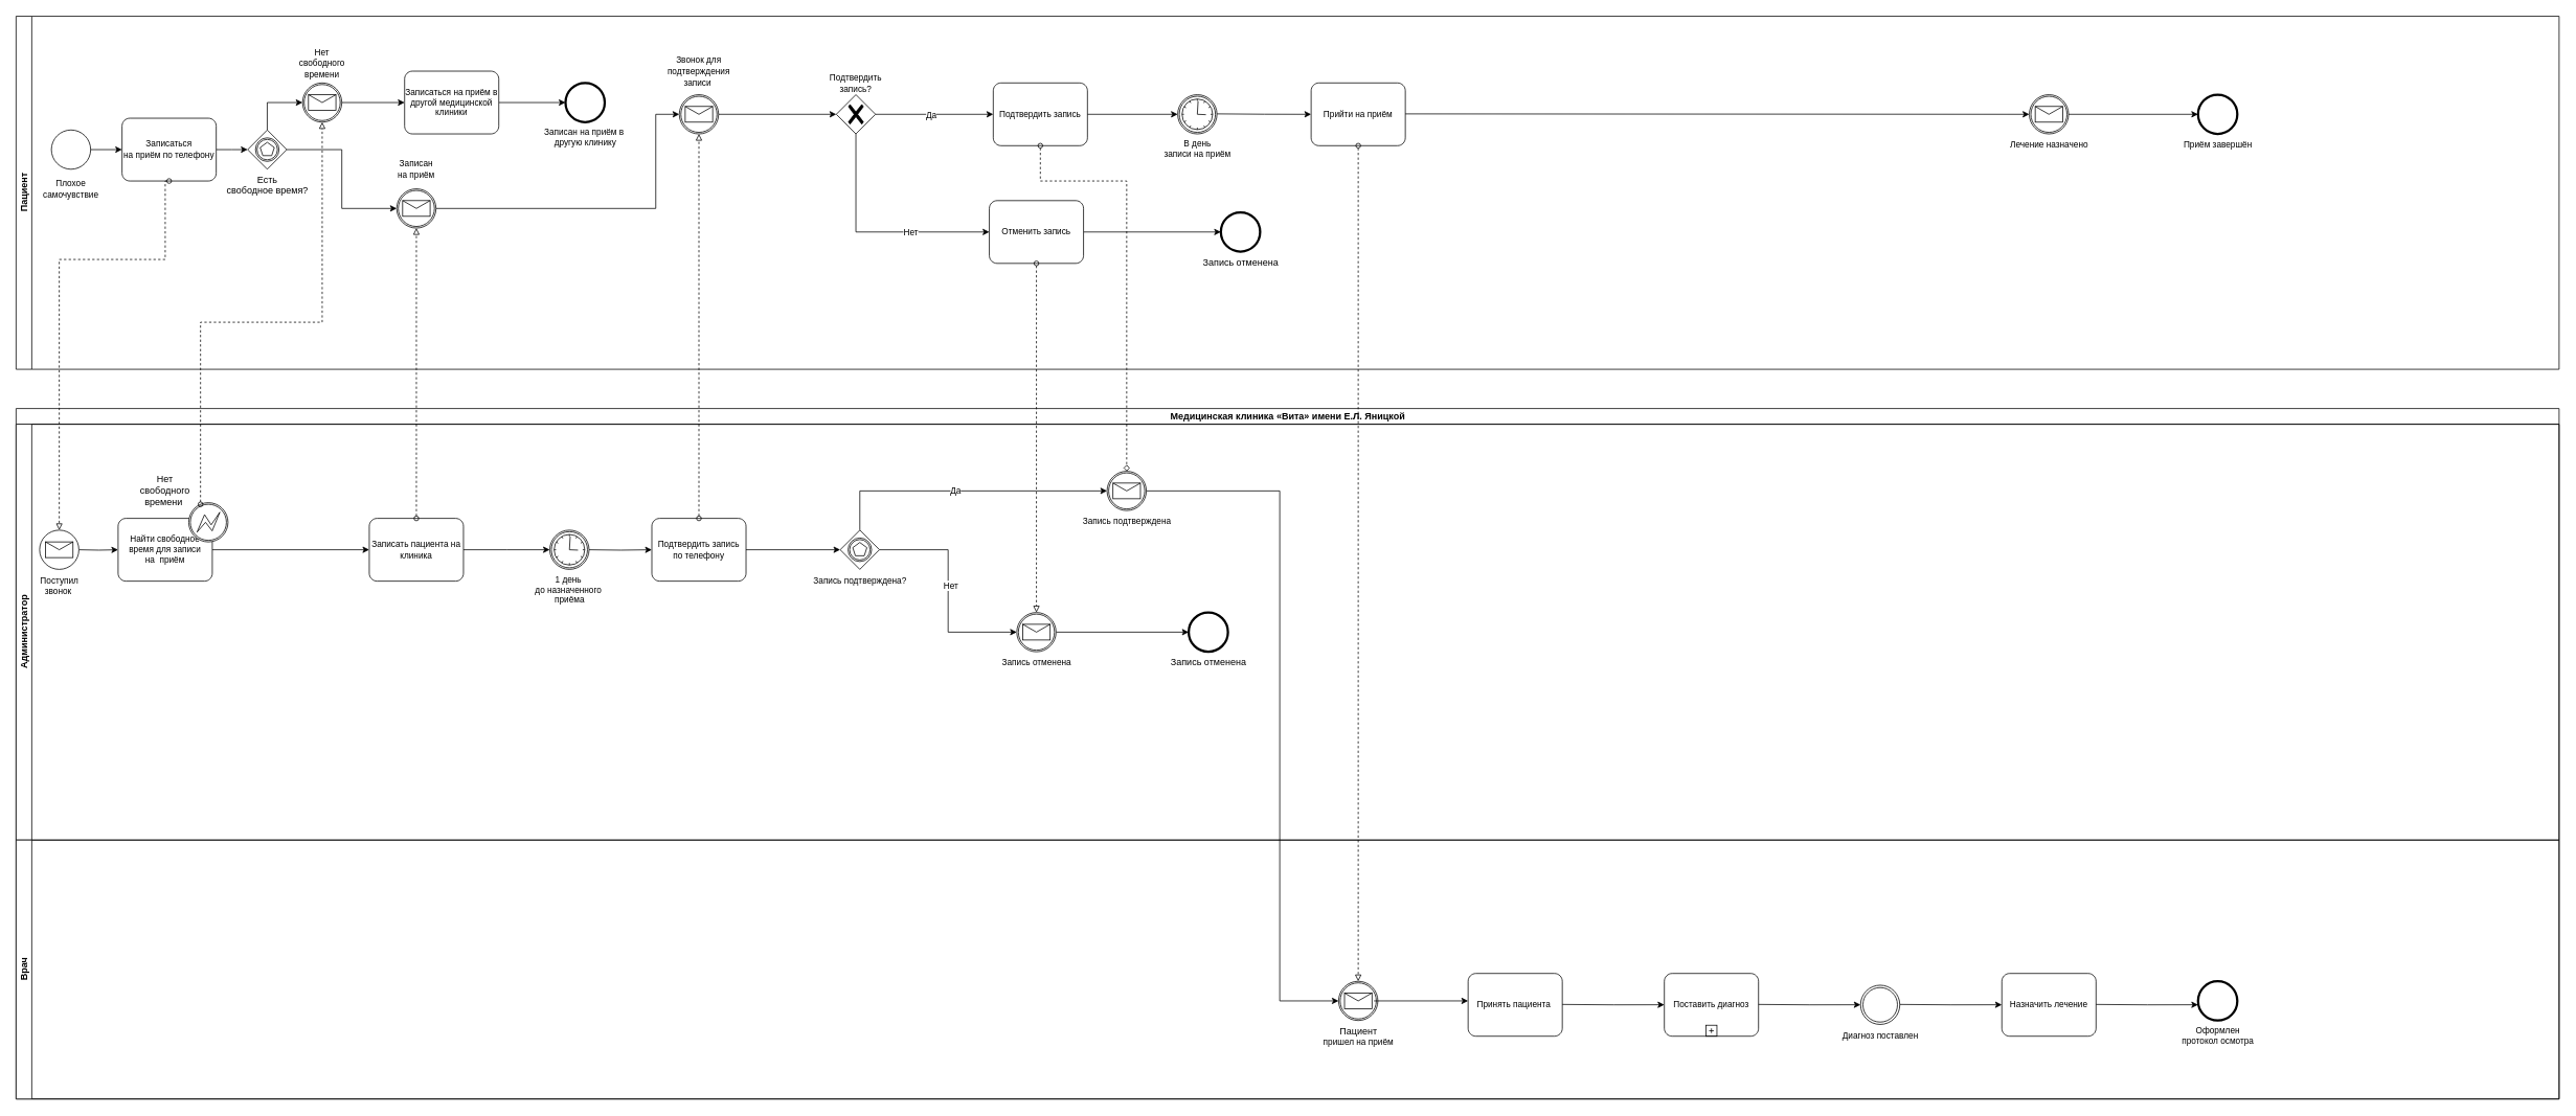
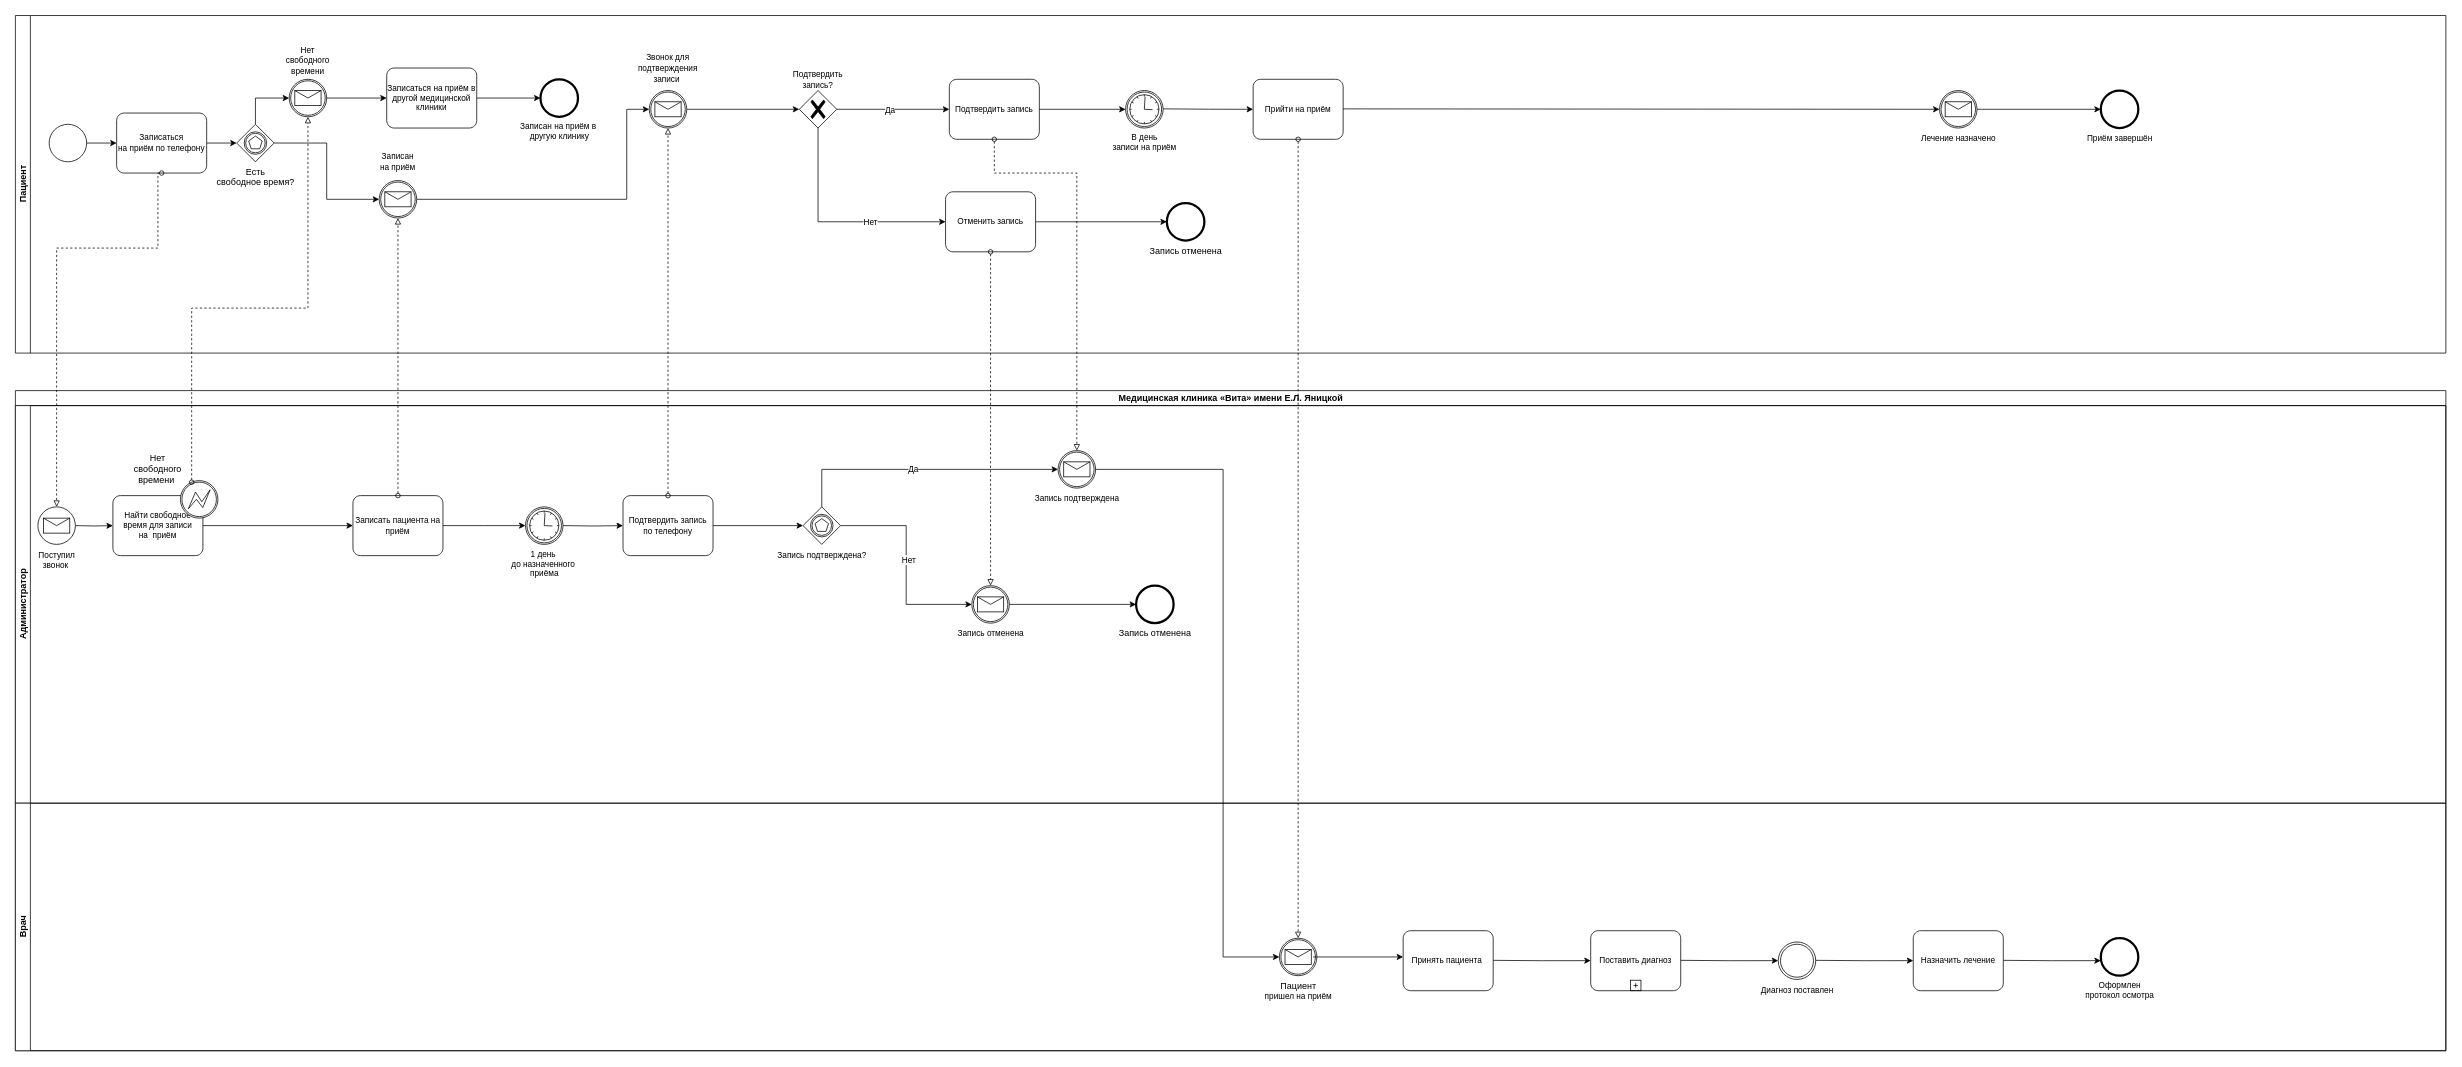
- <mxCell id="43" value="&lt;font style=&quot;font-size: 11px;&quot;&gt;Плохое самочувствие&lt;/font&gt;" style="text;html=1;strokeColor=none;fillColor=none;align=center;verticalAlign=middle;whiteSpace=wrap;rounded=0;" vertex="1" parent="38"><mxGeometry x="40" y="205" width="60" height="30" as="geometry" /></mxCell>
- <mxCell id="81" style="edgeStyle=orthogonalEdgeStyle;rounded=0;orthogonalLoop=1;jettySize=auto;html=1;dashed=1;startArrow=oval;startFill=0;endArrow=diamond;endFill=0;exitX=0.5;exitY=1;exitDx=0;exitDy=0;exitPerimeter=0;" edge="1" parent="1" source="58" target="18"><mxGeometry relative="1" as="geometry"><Array as="points"><mxPoint x="1325" y="230" /><mxPoint x="1435" y="230" /></Array></mxGeometry></mxCell>
+ <mxCell id="81" style="edgeStyle=orthogonalEdgeStyle;rounded=0;orthogonalLoop=1;jettySize=auto;html=1;dashed=1;startArrow=oval;startFill=0;endArrow=block;endFill=0;exitX=0.5;exitY=1;exitDx=0;exitDy=0;exitPerimeter=0;" edge="1" parent="1" source="58" target="18"><mxGeometry relative="1" as="geometry"><Array as="points"><mxPoint x="1325" y="230" /><mxPoint x="1435" y="230" /></Array></mxGeometry></mxCell>
- <mxCell id="5" value="Записать пациента на клиника" style="points=[[0.25,0,0],[0.5,0,0],[0.75,0,0],[1,0.25,0],[1,0.5,0],[1,0.75,0],[0.75,1,0],[0.5,1,0],[0.25,1,0],[0,0.75,0],[0,0.5,0],[0,0.25,0]];shape=mxgraph.bpmn.task;whiteSpace=wrap;rectStyle=rounded;size=10;taskMarker=abstract;fontSize=11;" vertex="1" parent="3"><mxGeometry x="450" y="120" width="120" height="80" as="geometry" /></mxCell>
+ <mxCell id="5" value="Записать пациента на приём" style="points=[[0.25,0,0],[0.5,0,0],[0.75,0,0],[1,0.25,0],[1,0.5,0],[1,0.75,0],[0.75,1,0],[0.5,1,0],[0.25,1,0],[0,0.75,0],[0,0.5,0],[0,0.25,0]];shape=mxgraph.bpmn.task;whiteSpace=wrap;rectStyle=rounded;size=10;taskMarker=abstract;fontSize=11;" vertex="1" parent="3"><mxGeometry x="450" y="120" width="120" height="80" as="geometry" /></mxCell>
